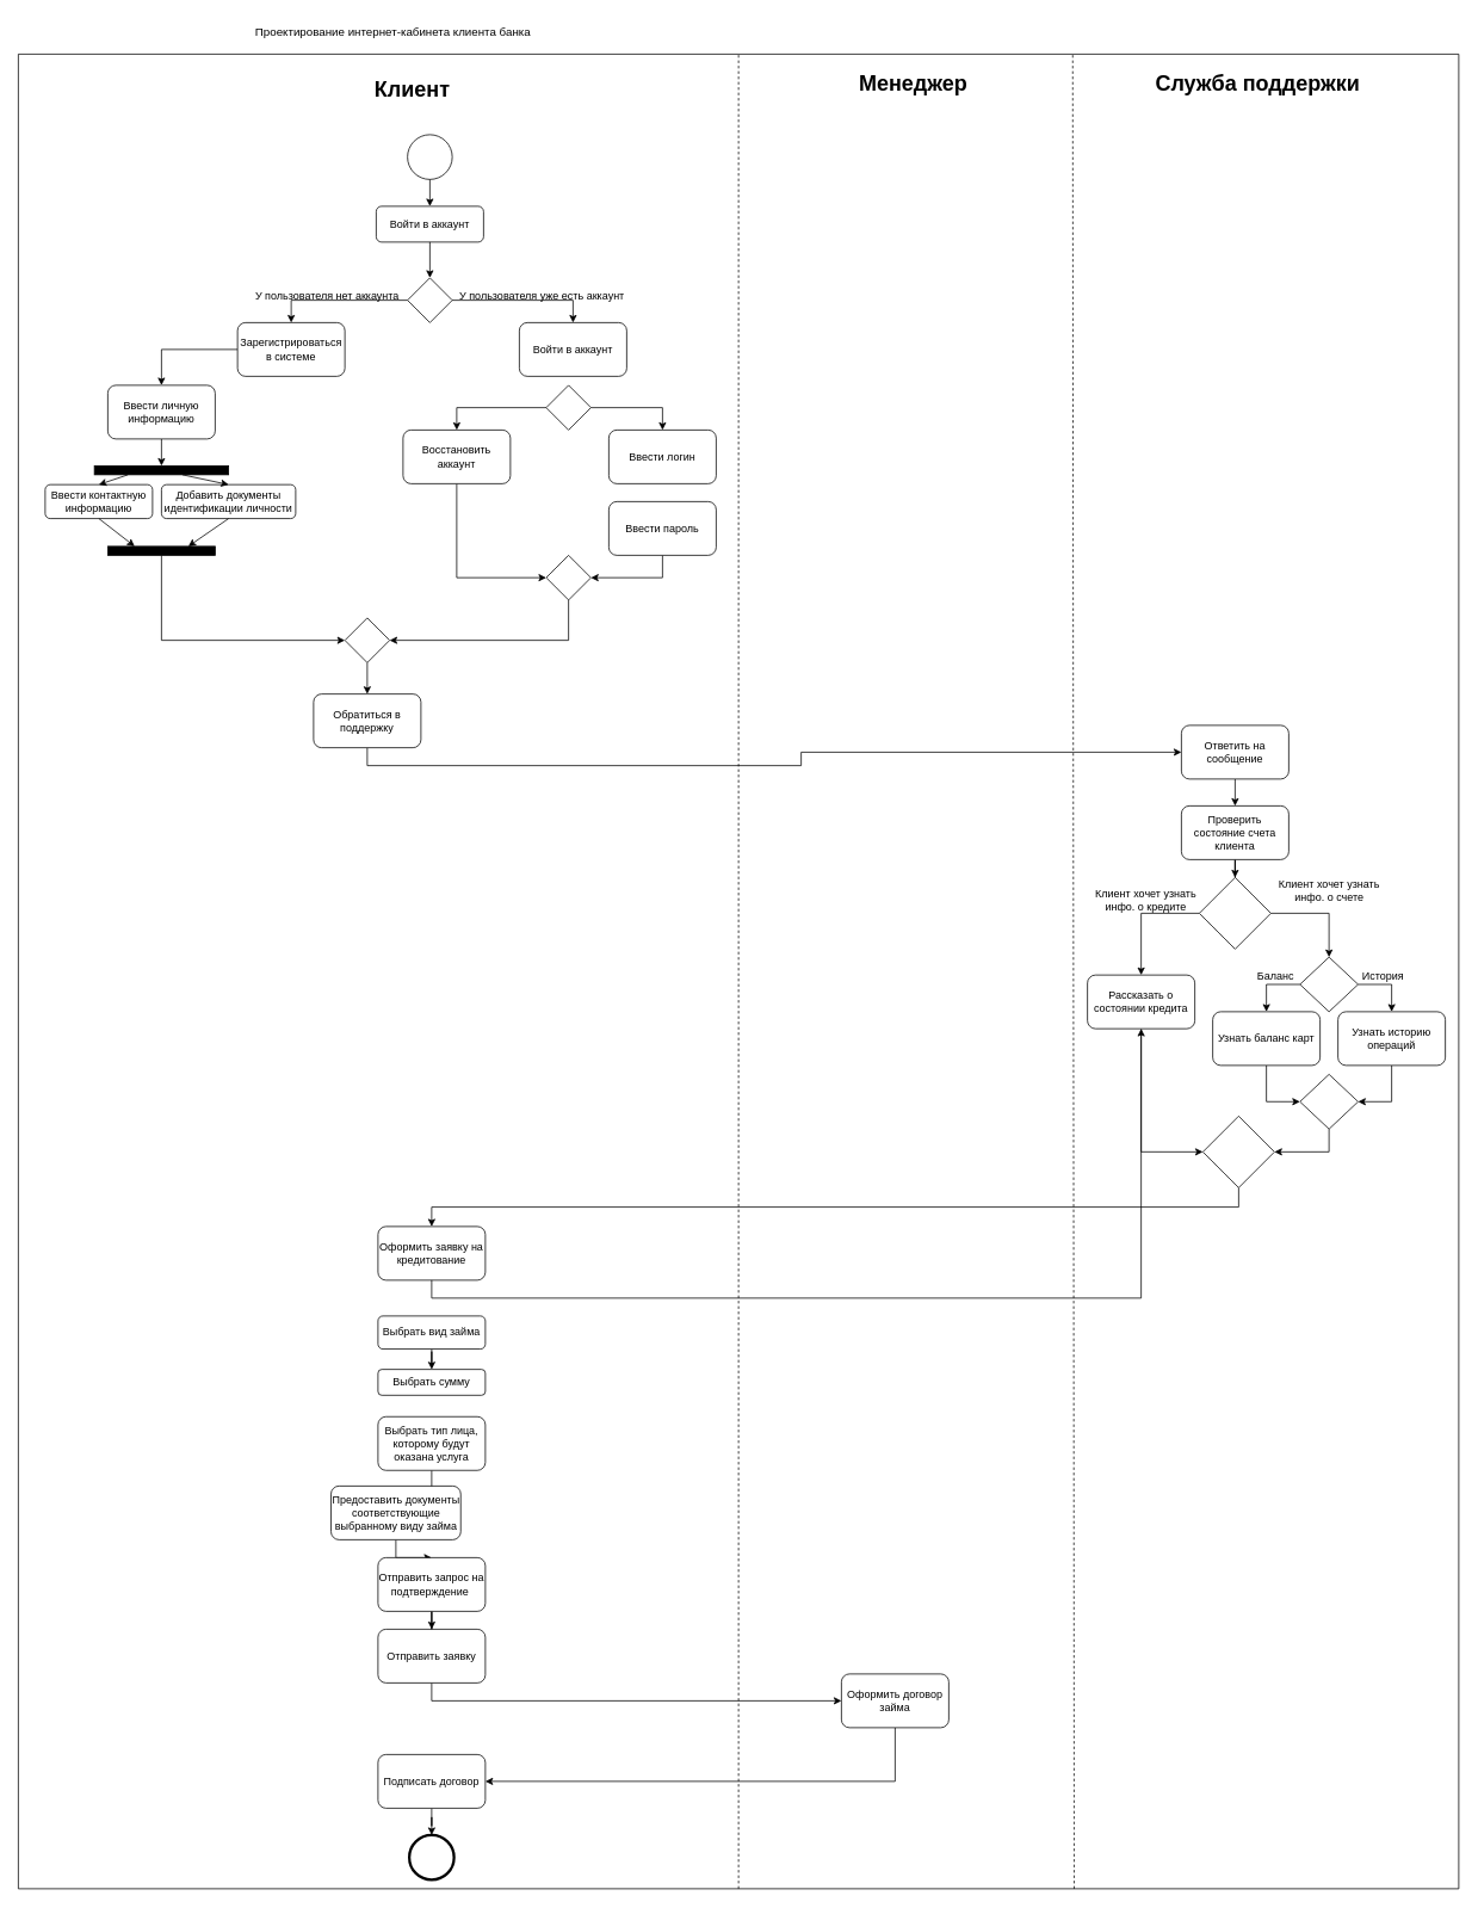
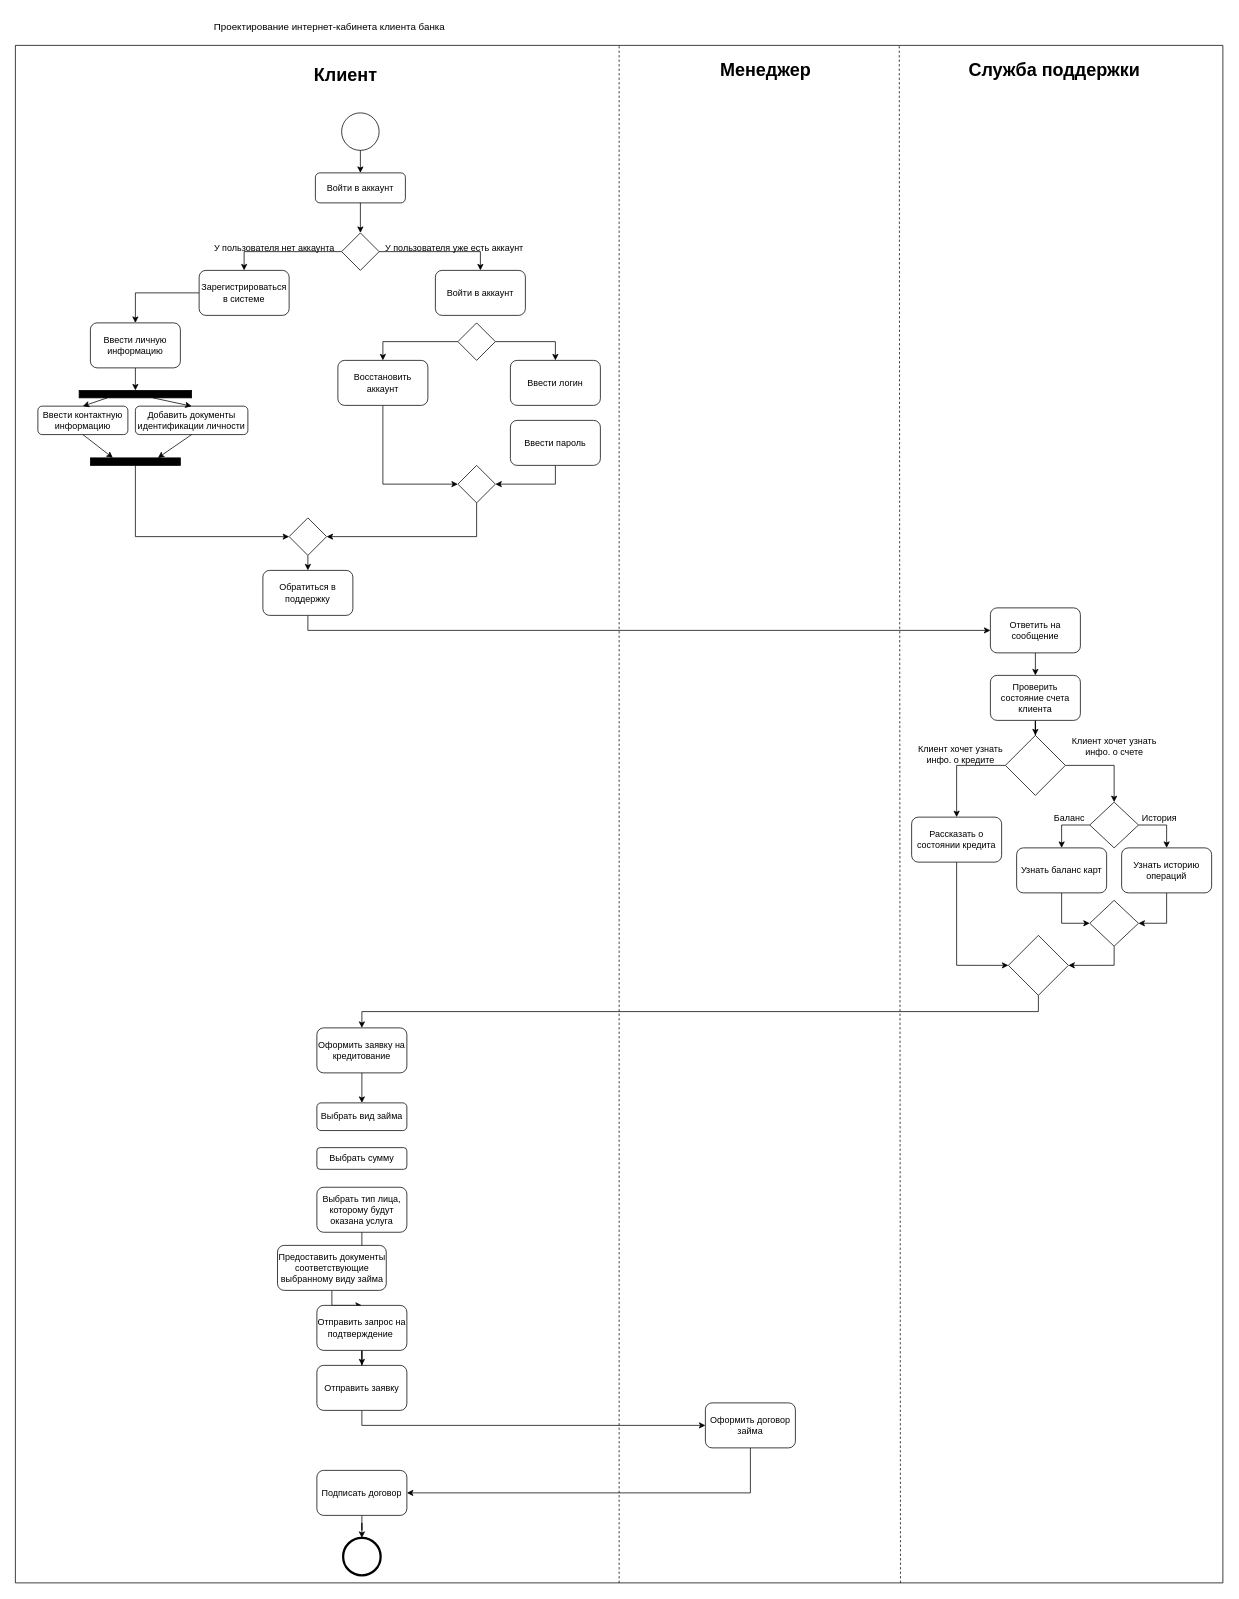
- <mxCell id="54" value="Обратиться в поддержку" style="rounded=1;whiteSpace=wrap;html=1;" parent="12" vertex="1"><mxGeometry x="330" y="715" width="120" height="60" as="geometry" /></mxCell>
+ <mxCell id="54" value="Обратиться в поддержку" style="rounded=1;whiteSpace=wrap;html=1;" parent="12" vertex="1"><mxGeometry x="330" y="700.0" width="120" height="60" as="geometry" /></mxCell>
- <mxCell id="27" style="edgeStyle=orthogonalEdgeStyle;rounded=0;orthogonalLoop=1;jettySize=auto;html=1;exitX=0.5;exitY=1;exitDx=0;exitDy=0;" parent="12" source="18" target="63" edge="1"><mxGeometry relative="1" as="geometry"><mxPoint x="462.5" y="1397.5" as="targetPoint" /></mxGeometry></mxCell>
+ <mxCell id="27" style="edgeStyle=orthogonalEdgeStyle;rounded=0;orthogonalLoop=1;jettySize=auto;html=1;exitX=0.5;exitY=1;exitDx=0;exitDy=0;entryX=0.5;entryY=0;entryDx=0;entryDy=0;" parent="12" source="18" target="26" edge="1"><mxGeometry relative="1" as="geometry"><mxPoint x="462.5" y="1397.5" as="targetPoint" /></mxGeometry></mxCell>
- <mxCell id="25" value="" style="edgeStyle=orthogonalEdgeStyle;rounded=0;orthogonalLoop=1;jettySize=auto;html=1;" parent="12" source="26" target="28" edge="1"><mxGeometry relative="1" as="geometry" /></mxCell>
